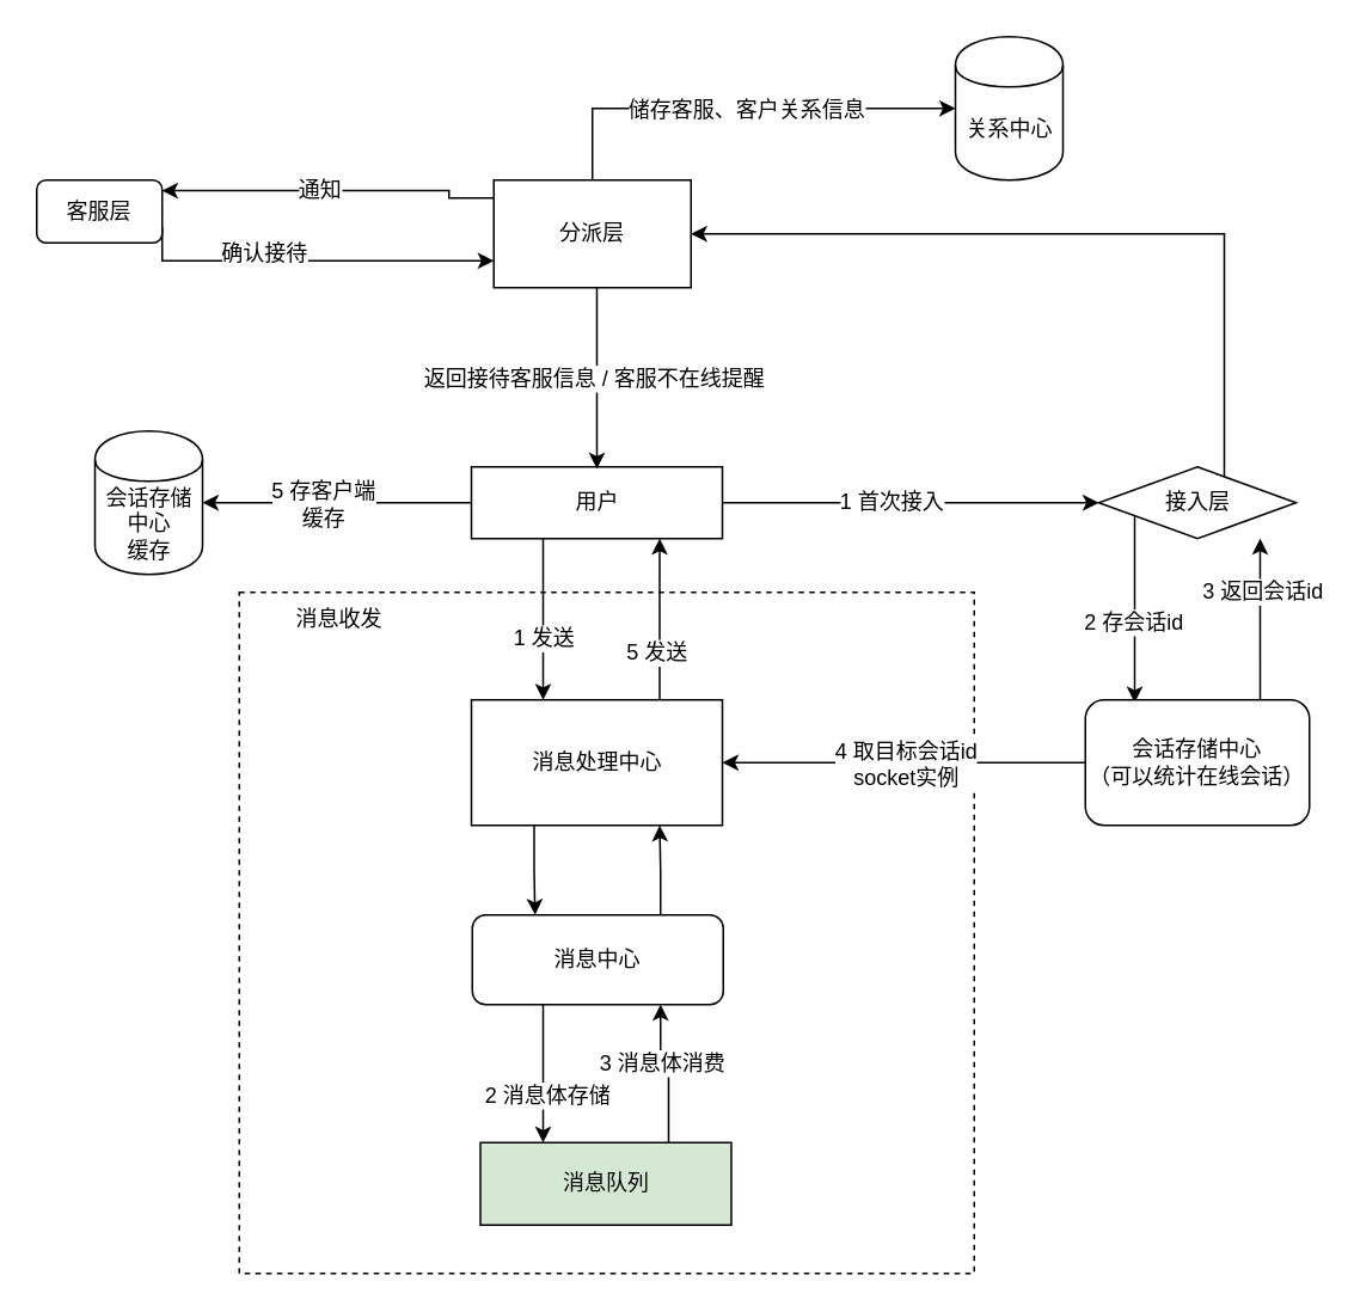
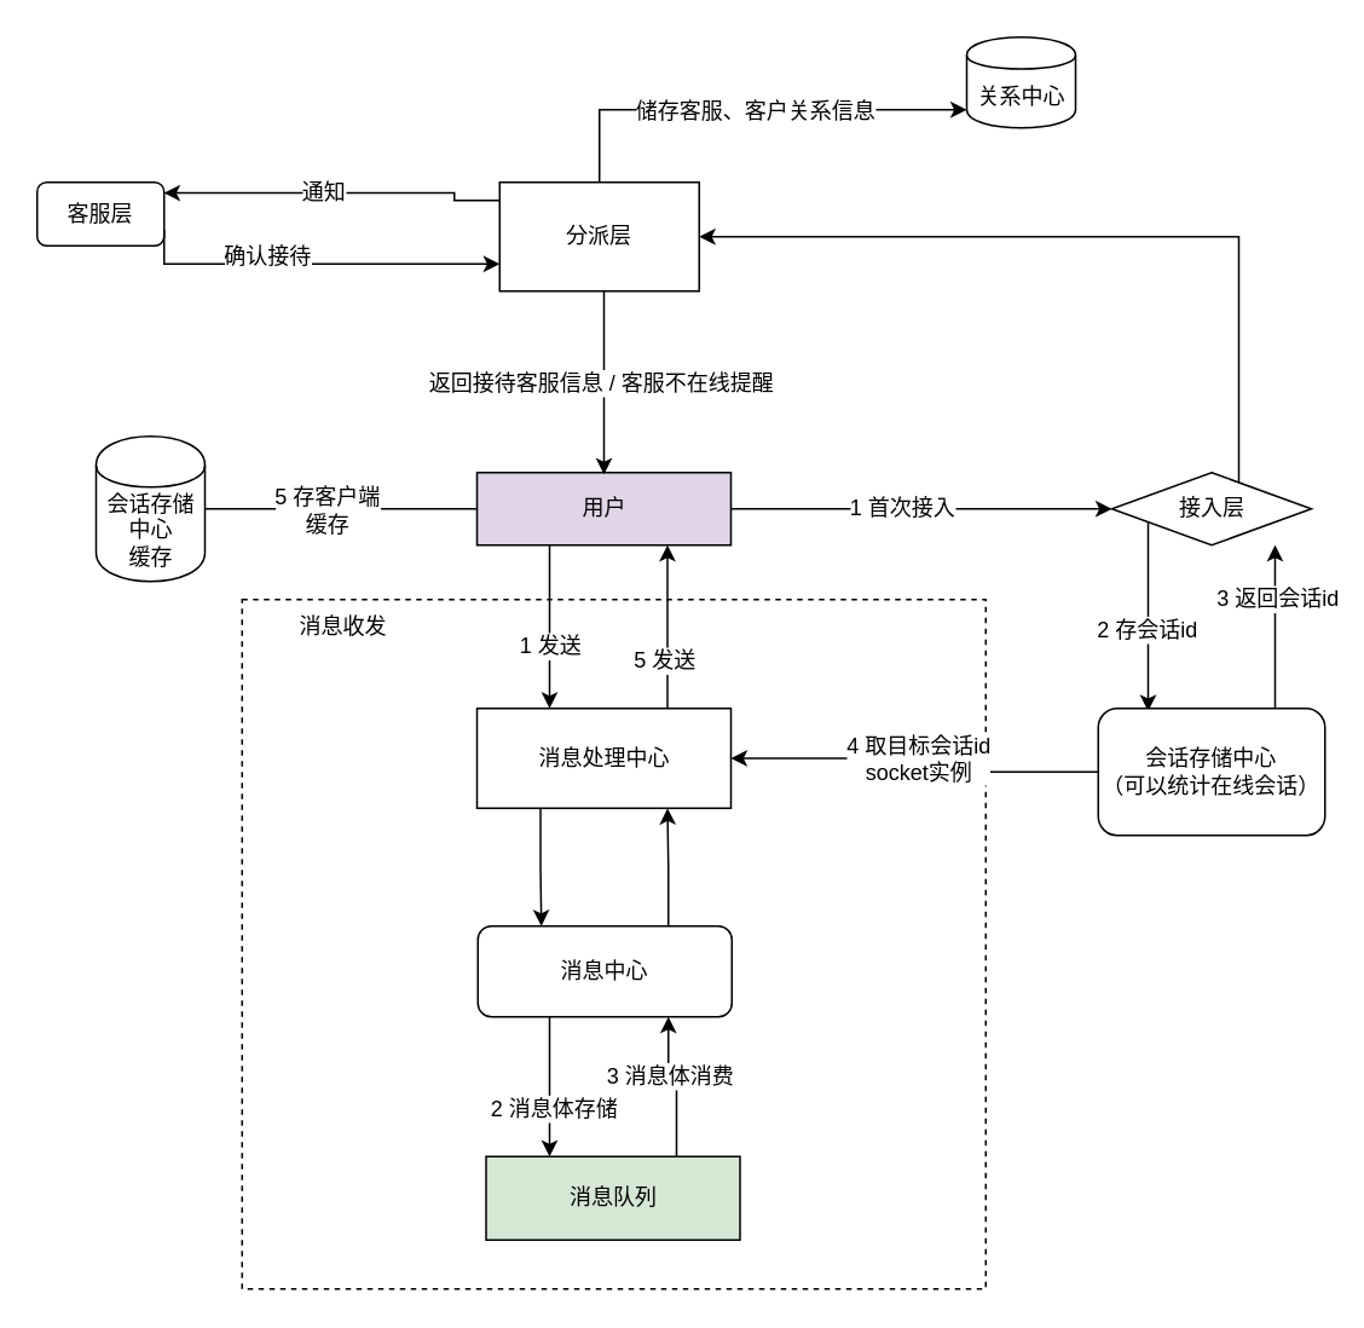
- <mxCell id="42" value="关系中心" style="shape=cylinder;whiteSpace=wrap;html=1;boundedLbl=1;backgroundOutline=1;" vertex="1" parent="1"><mxGeometry x="532.5" y="20" width="60" height="80" as="geometry" /></mxCell>
+ <mxCell id="42" value="关系中心" style="shape=cylinder;whiteSpace=wrap;html=1;boundedLbl=1;backgroundOutline=1;" vertex="1" parent="1"><mxGeometry x="532.5" y="20" width="60" height="50" as="geometry" /></mxCell>
- <mxCell id="7" value="" style="edgeStyle=orthogonalEdgeStyle;rounded=0;orthogonalLoop=1;jettySize=auto;html=1;entryX=1;entryY=0.5;entryDx=0;entryDy=0;" parent="1" source="9" target="37" edge="1"><mxGeometry relative="1" as="geometry"><mxPoint x="122.5" y="280" as="targetPoint" /></mxGeometry></mxCell>
+ <mxCell id="7" value="" style="edgeStyle=orthogonalEdgeStyle;rounded=0;orthogonalLoop=1;jettySize=auto;html=1;entryX=1;entryY=0.5;entryDx=0;entryDy=0;endArrow=none;" parent="1" source="9" target="37" edge="1"><mxGeometry relative="1" as="geometry"><mxPoint x="122.5" y="280" as="targetPoint" /></mxGeometry></mxCell>
- <mxCell id="9" value="用户" style="rounded=0;whiteSpace=wrap;html=1;" parent="1" vertex="1"><mxGeometry x="262.5" y="260" width="140" height="40" as="geometry" /></mxCell>
+ <mxCell id="9" value="用户" style="rounded=0;whiteSpace=wrap;html=1;fillColor=#e1d5e7;" parent="1" vertex="1"><mxGeometry x="262.5" y="260" width="140" height="40" as="geometry" /></mxCell>
- <mxCell id="13" value="消息处理中心" style="rounded=0;whiteSpace=wrap;html=1;" parent="1" vertex="1"><mxGeometry x="262.5" y="390" width="140" height="70" as="geometry" /></mxCell>
+ <mxCell id="13" value="消息处理中心" style="rounded=0;whiteSpace=wrap;html=1;" parent="1" vertex="1"><mxGeometry x="262.5" y="390" width="140" height="55" as="geometry" /></mxCell>
